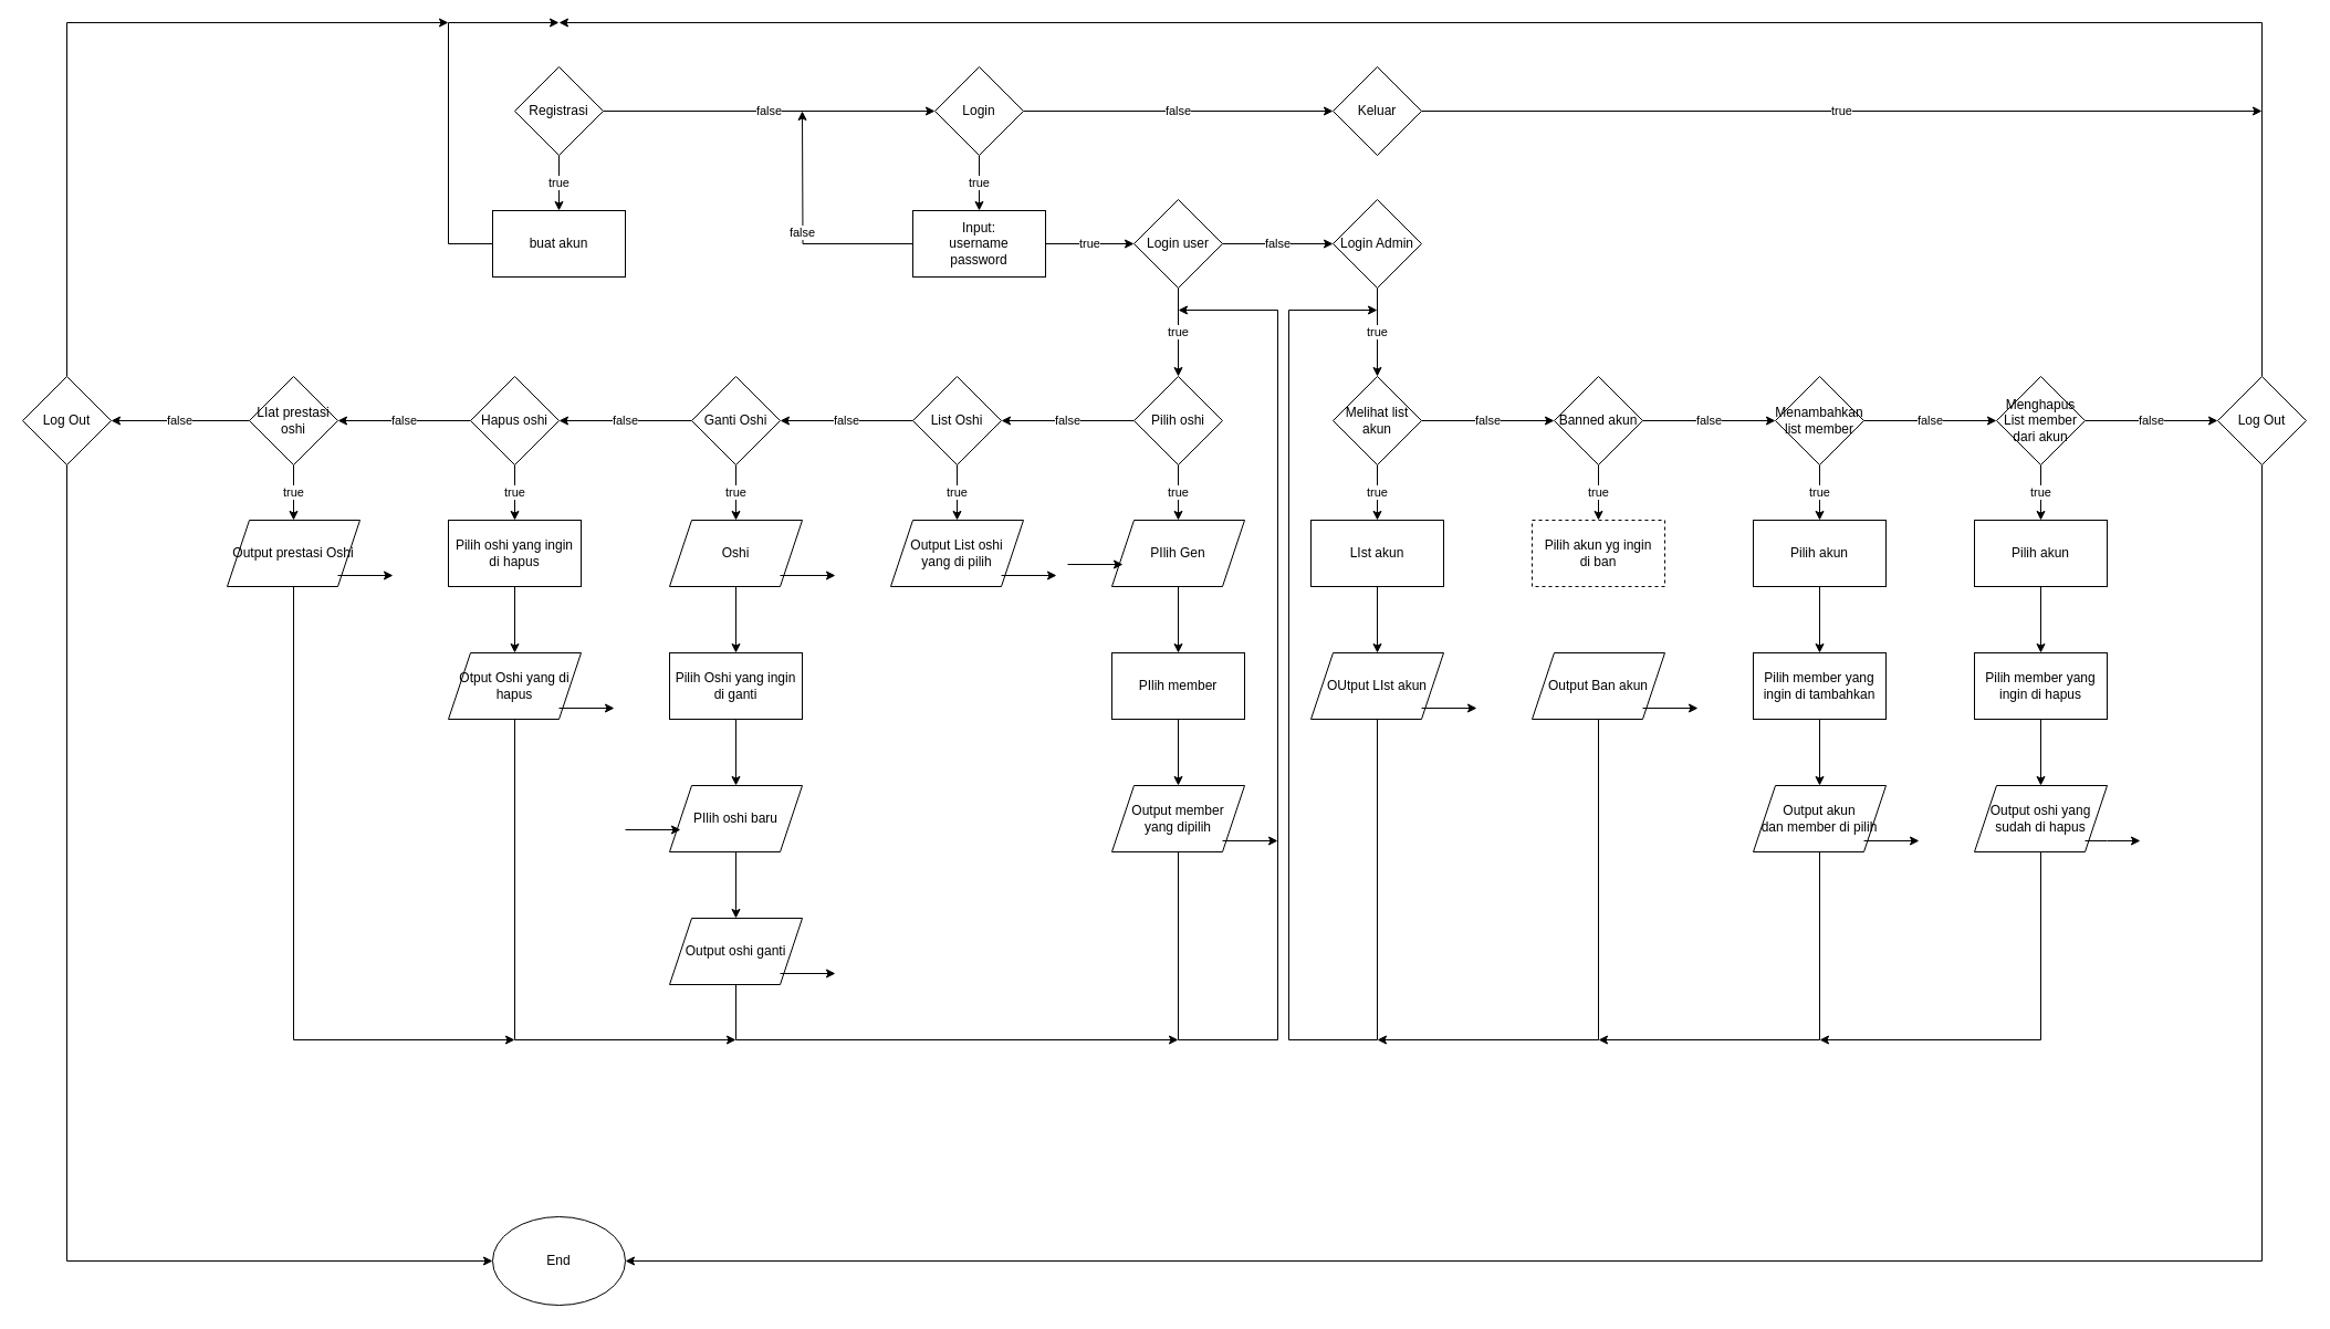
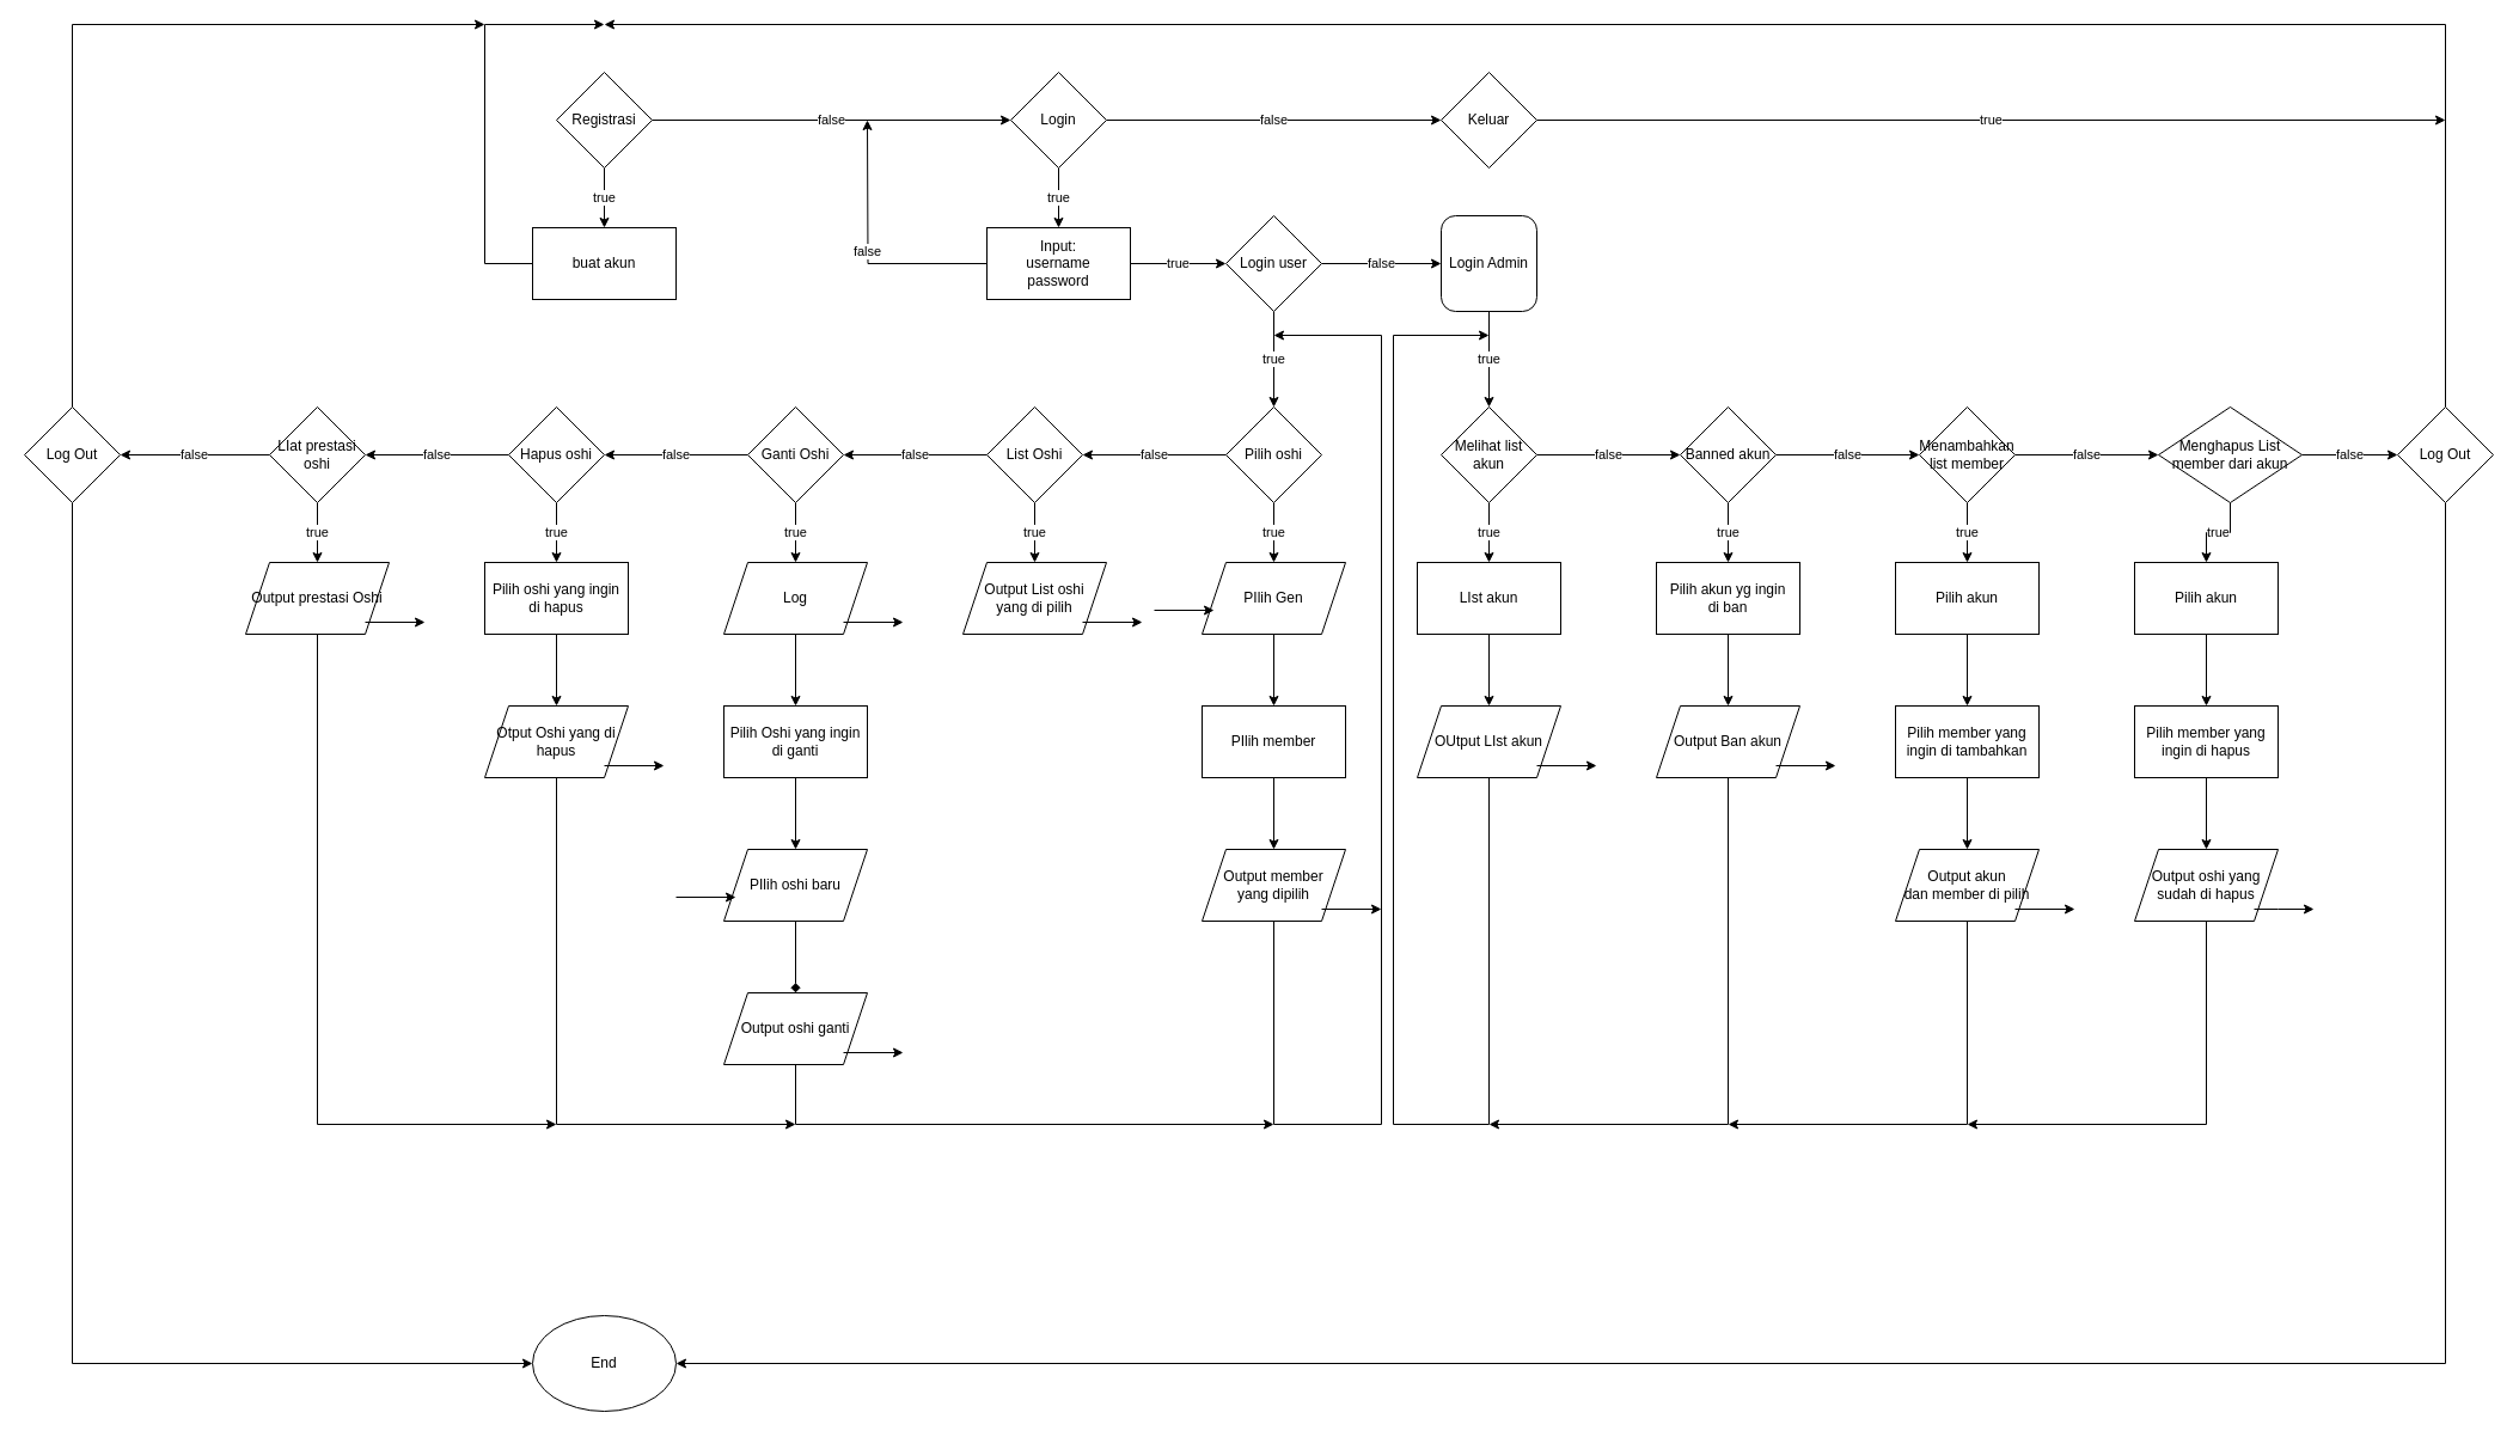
- <mxCell id="19" value="Login Admin" style="rhombus;whiteSpace=wrap;html=1;" vertex="1" parent="1"><mxGeometry x="1205" y="180" width="80" height="80" as="geometry" /></mxCell>
+ <mxCell id="19" value="Login Admin" style="whiteSpace=wrap;html=1;rounded=1;" vertex="1" parent="1"><mxGeometry x="1205" y="180" width="80" height="80" as="geometry" /></mxCell>
- <mxCell id="34" value="Menghapus List member dari akun" style="rhombus;whiteSpace=wrap;html=1;" vertex="1" parent="1"><mxGeometry x="1805" y="340" width="80" height="80" as="geometry" /></mxCell>
+ <mxCell id="34" value="Menghapus List member dari akun" style="rhombus;whiteSpace=wrap;html=1;" vertex="1" parent="1"><mxGeometry x="1805" y="340" width="120" height="80" as="geometry" /></mxCell>
- <mxCell id="88" value="Oshi" style="shape=parallelogram;perimeter=parallelogramPerimeter;whiteSpace=wrap;html=1;fixedSize=1;" vertex="1" parent="1"><mxGeometry x="605" y="470" width="120" height="60" as="geometry" /></mxCell>
+ <mxCell id="88" value="Log" style="shape=parallelogram;perimeter=parallelogramPerimeter;whiteSpace=wrap;html=1;fixedSize=1;" vertex="1" parent="1"><mxGeometry x="605" y="470" width="120" height="60" as="geometry" /></mxCell>
- <mxCell id="59" value="Pilih akun yg ingin&lt;div&gt;di ban&lt;/div&gt;" style="whiteSpace=wrap;html=1;dashed=1;" vertex="1" parent="1"><mxGeometry x="1385" y="470" width="120" height="60" as="geometry" /></mxCell>
+ <mxCell id="59" value="Pilih akun yg ingin&lt;div&gt;di ban&lt;/div&gt;" style="whiteSpace=wrap;html=1;" vertex="1" parent="1"><mxGeometry x="1385" y="470" width="120" height="60" as="geometry" /></mxCell>
+ <mxCell id="58" value="" style="edgeStyle=orthogonalEdgeStyle;rounded=0;orthogonalLoop=1;jettySize=auto;html=1;" edge="1" parent="1" source="59" target="61"><mxGeometry relative="1" as="geometry" /></mxCell>
- <mxCell id="92" value="" style="edgeStyle=orthogonalEdgeStyle;rounded=0;orthogonalLoop=1;jettySize=auto;html=1;" edge="1" parent="1" source="93" target="96"><mxGeometry relative="1" as="geometry" /></mxCell>
+ <mxCell id="92" value="" style="edgeStyle=orthogonalEdgeStyle;rounded=0;orthogonalLoop=1;jettySize=auto;html=1;endArrow=diamond;" edge="1" parent="1" source="93" target="96"><mxGeometry relative="1" as="geometry" /></mxCell>
